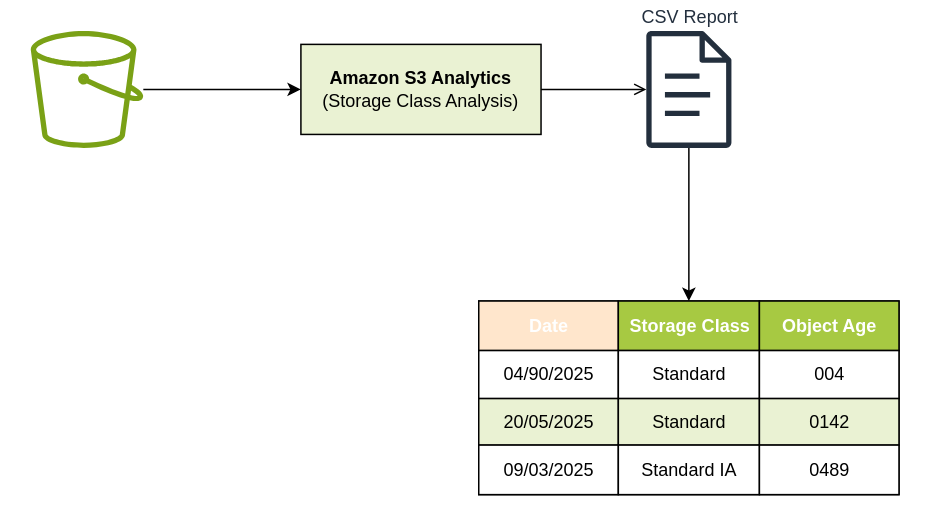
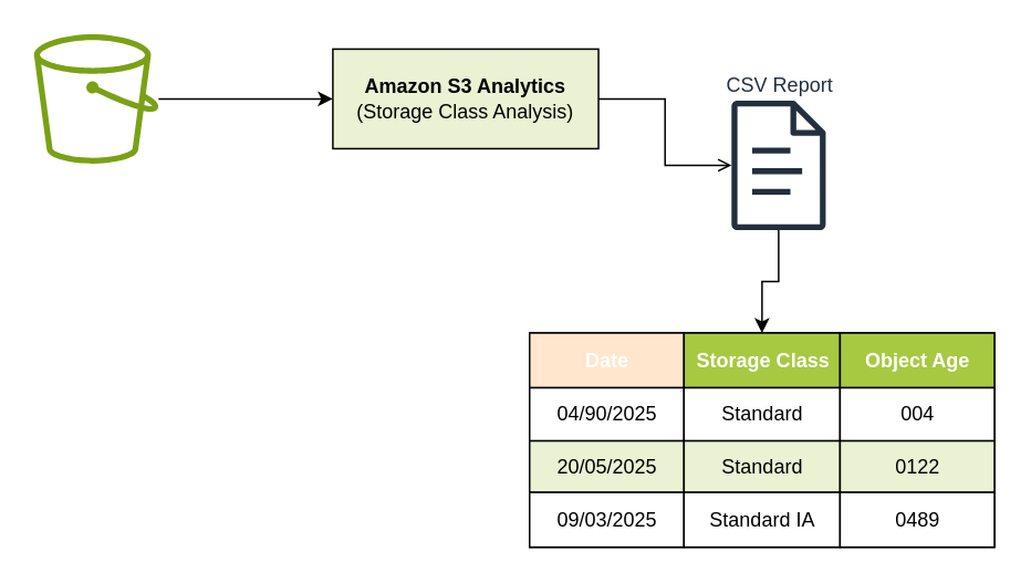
- <mxCell id="5" value="CSV Report" style="sketch=0;outlineConnect=0;fontColor=#232F3E;gradientColor=none;fillColor=#232F3D;strokeColor=none;dashed=0;verticalLabelPosition=top;verticalAlign=bottom;align=center;html=1;fontSize=12;fontStyle=0;aspect=fixed;pointerEvents=1;shape=mxgraph.aws4.document;labelPosition=center;" vertex="1" parent="1"><mxGeometry x="430" y="20" width="57" height="78" as="geometry" /></mxCell>
+ <mxCell id="5" value="CSV Report" style="sketch=0;outlineConnect=0;fontColor=#232F3E;gradientColor=none;fillColor=#232F3D;strokeColor=none;dashed=0;verticalLabelPosition=top;verticalAlign=bottom;align=center;html=1;fontSize=12;fontStyle=0;aspect=fixed;pointerEvents=1;shape=mxgraph.aws4.document;labelPosition=center;" vertex="1" parent="1"><mxGeometry x="440" y="60" width="57" height="78" as="geometry" /></mxCell>
- <mxCell id="18" value="0142" style="connectable=0;recursiveResize=0;strokeColor=inherit;fillColor=inherit;whiteSpace=wrap;html=1;" vertex="1" parent="15"><mxGeometry x="187" width="93" height="31" as="geometry"><mxRectangle width="93" height="31" as="alternateBounds" /></mxGeometry></mxCell>
+ <mxCell id="18" value="0122" style="connectable=0;recursiveResize=0;strokeColor=inherit;fillColor=inherit;whiteSpace=wrap;html=1;" vertex="1" parent="15"><mxGeometry x="187" width="93" height="31" as="geometry"><mxRectangle width="93" height="31" as="alternateBounds" /></mxGeometry></mxCell>
